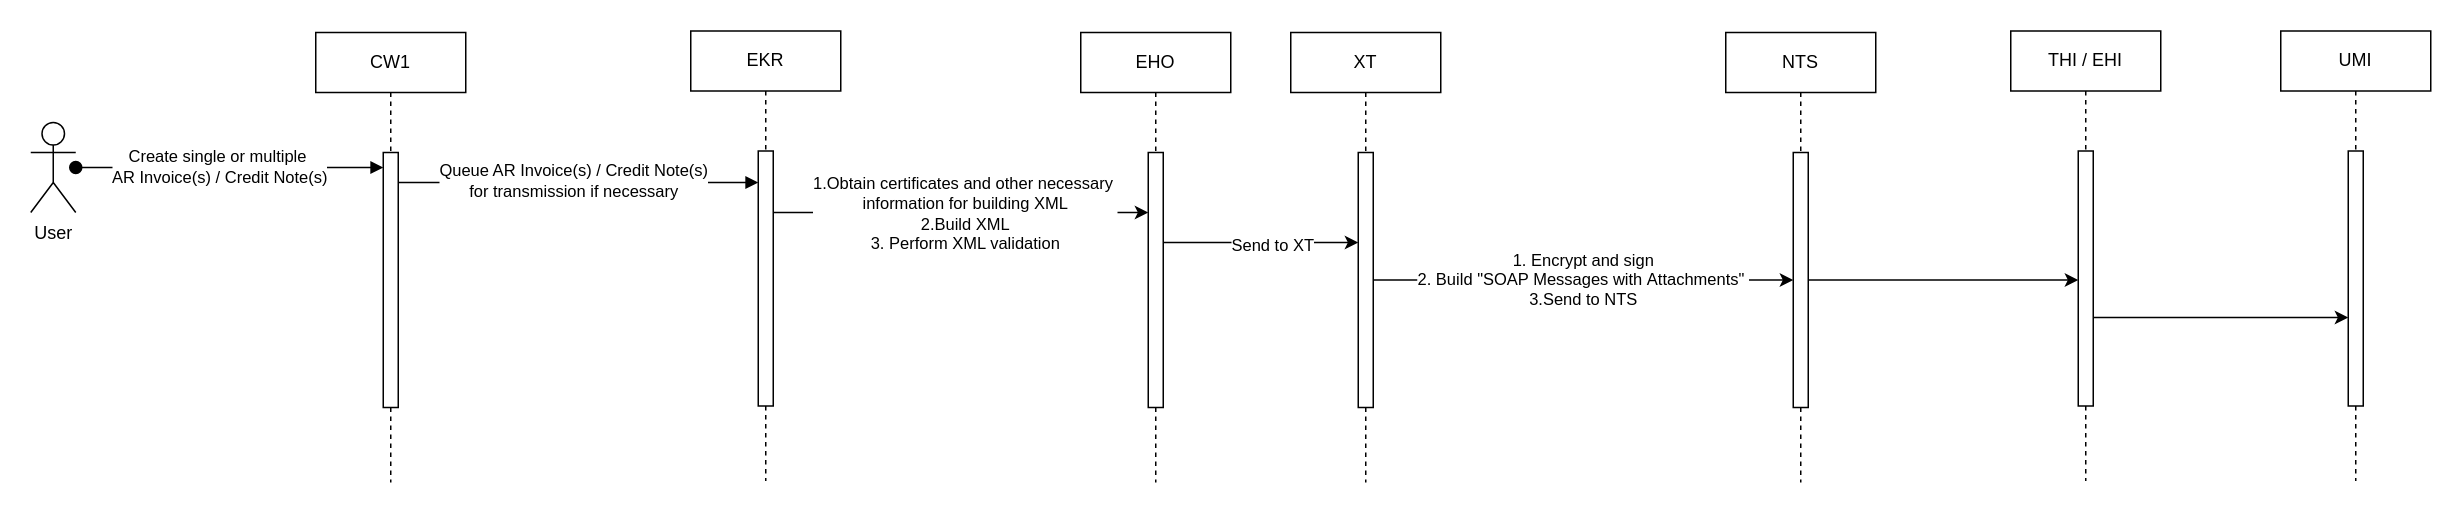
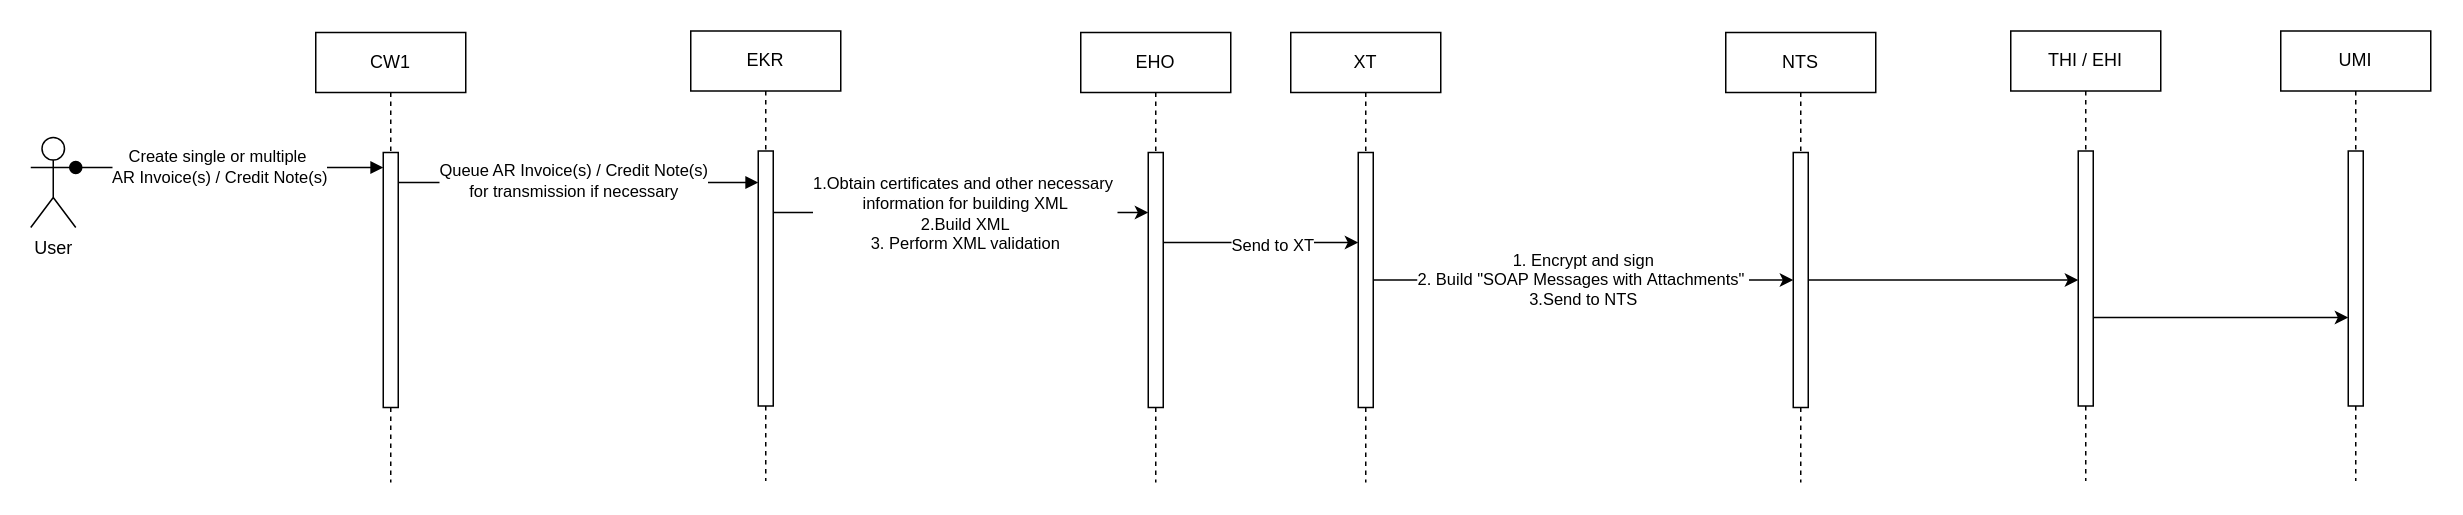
- <mxCell id="6" value="User" style="shape=umlActor;verticalLabelPosition=bottom;verticalAlign=top;html=1;outlineConnect=0;" vertex="1" parent="1"><mxGeometry x="20" y="81" width="30" height="60" as="geometry" /></mxCell>
+ <mxCell id="6" value="User" style="shape=umlActor;verticalLabelPosition=bottom;verticalAlign=top;html=1;outlineConnect=0;" vertex="1" parent="1"><mxGeometry x="20" y="91" width="30" height="60" as="geometry" /></mxCell>
